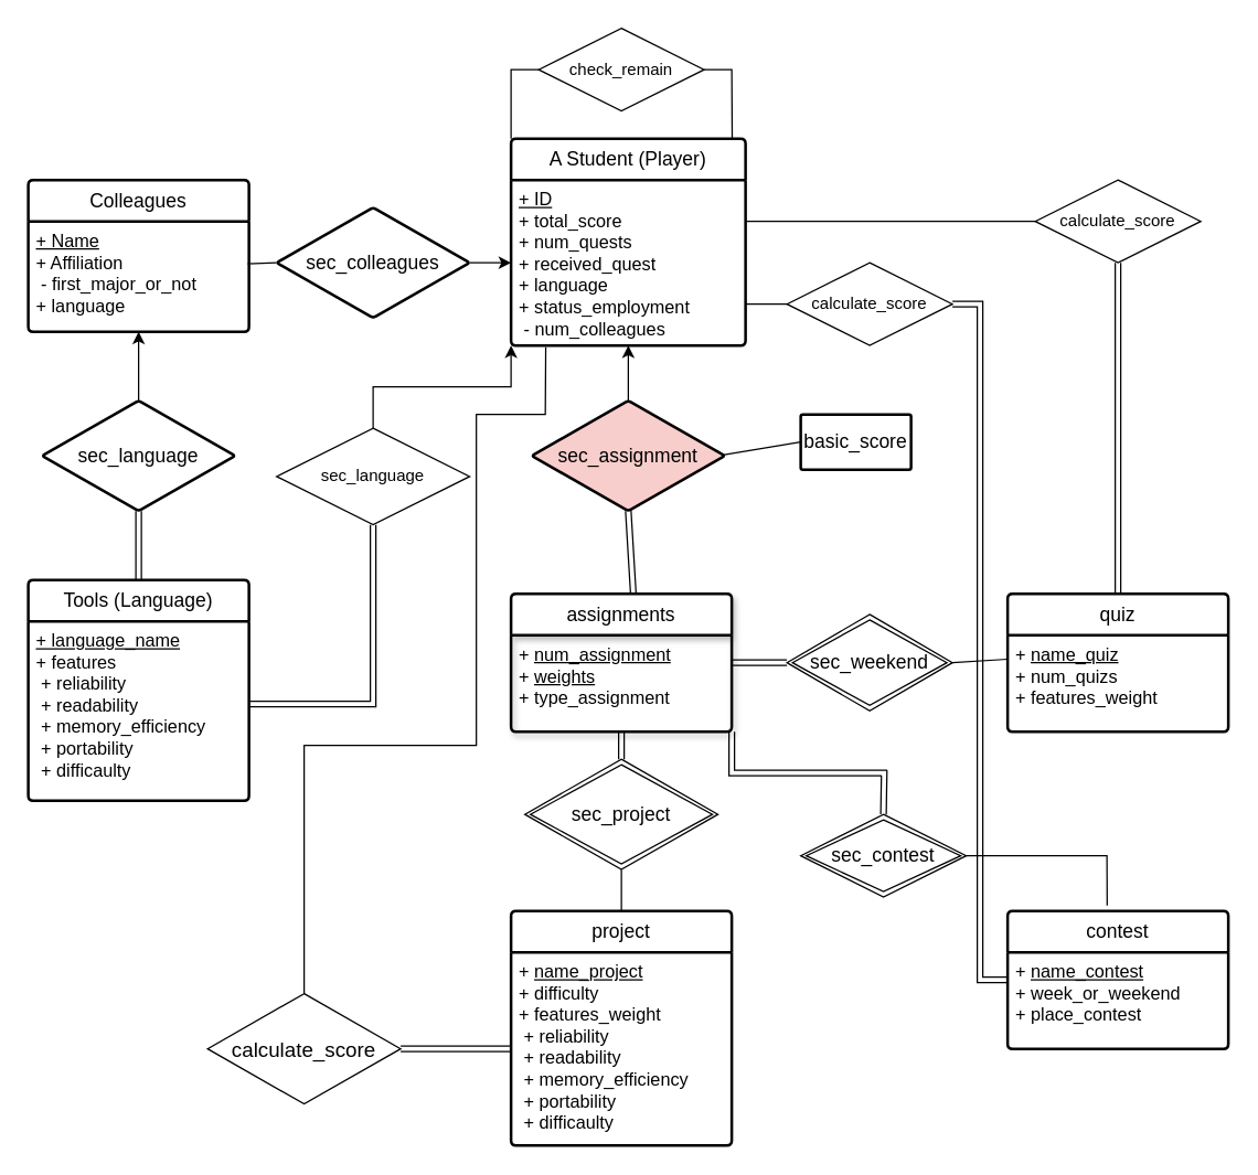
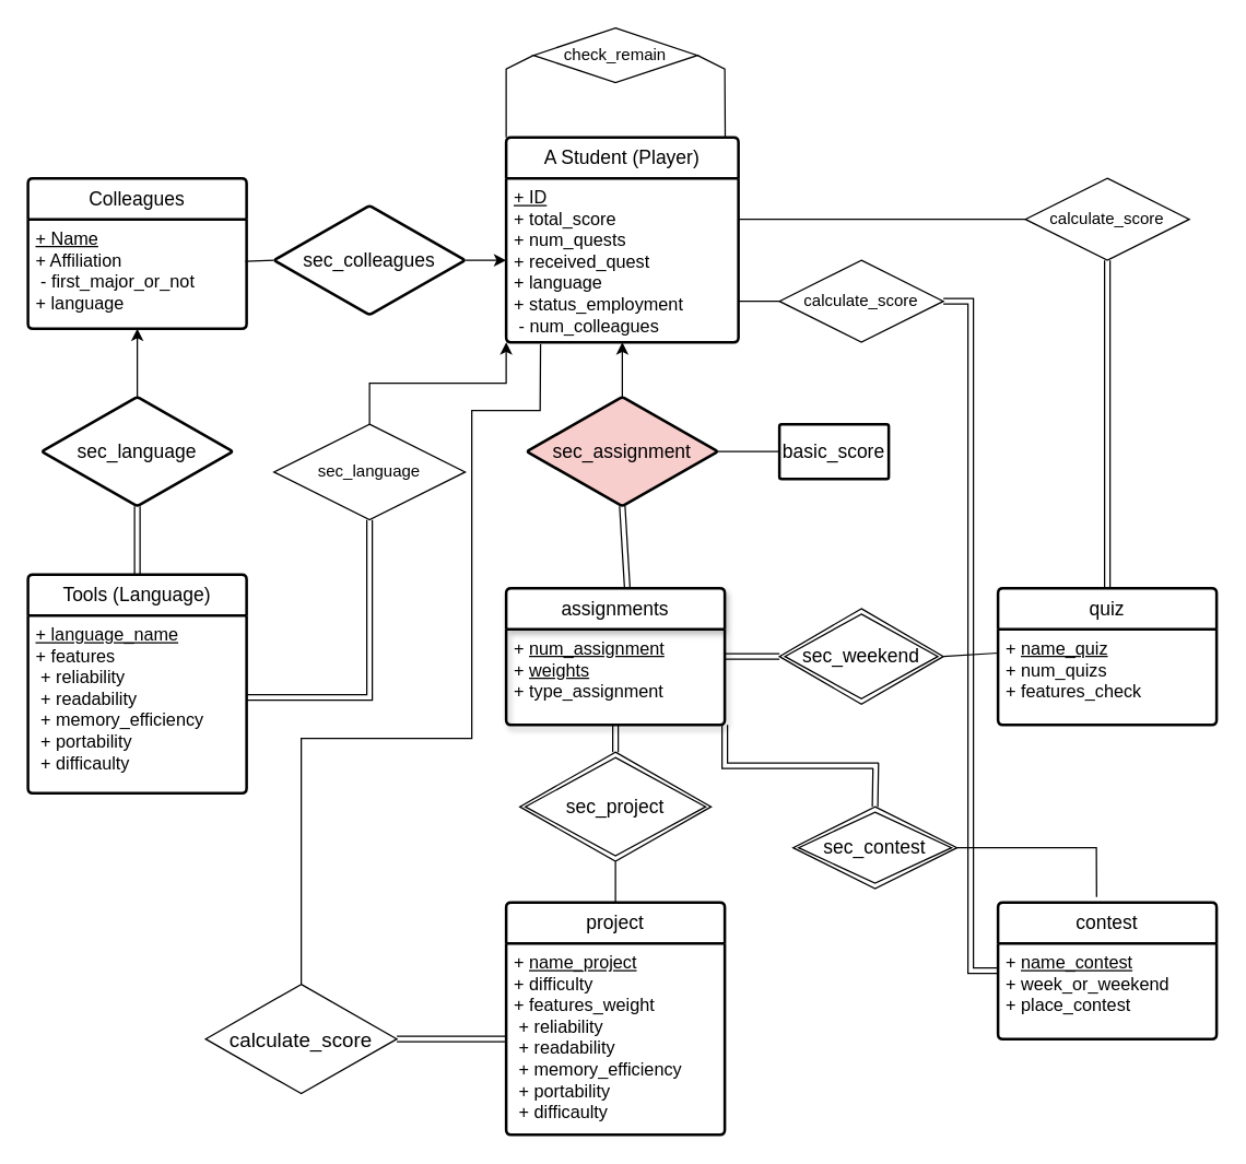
- <mxCell id="46" value="check_remain" style="shape=rhombus;perimeter=rhombusPerimeter;whiteSpace=wrap;html=1;align=center;" vertex="1" parent="1"><mxGeometry x="390" y="20" width="120" height="60" as="geometry" /></mxCell>
+ <mxCell id="46" value="check_remain" style="shape=rhombus;perimeter=rhombusPerimeter;whiteSpace=wrap;html=1;align=center;" vertex="1" parent="1"><mxGeometry x="390" y="20" width="120" height="40" as="geometry" /></mxCell>
- <mxCell id="26" value="basic_score" style="whiteSpace=wrap;html=1;fontSize=14;fontStyle=0;startSize=30;rounded=1;strokeWidth=2;shadow=0;dashed=0;arcSize=4;" vertex="1" parent="1"><mxGeometry x="580" y="300" width="80" height="40" as="geometry" /></mxCell>
+ <mxCell id="26" value="basic_score" style="whiteSpace=wrap;html=1;fontSize=14;fontStyle=0;startSize=30;rounded=1;strokeWidth=2;shadow=0;dashed=0;arcSize=4;" vertex="1" parent="1"><mxGeometry x="570" y="310" width="80" height="40" as="geometry" /></mxCell>
- <mxCell id="21" value="&lt;font style=&quot;font-size: 13px;&quot;&gt;+ &lt;u&gt;name_quiz&lt;/u&gt;&lt;br&gt;+ num_quizs&lt;br&gt;+ features_weight&lt;br&gt;&lt;/font&gt;" style="align=left;strokeColor=none;fillColor=none;spacingLeft=4;fontSize=12;verticalAlign=top;resizable=0;rotatable=0;part=1;html=1;" vertex="1" parent="20"><mxGeometry y="30" width="160" height="70" as="geometry" /></mxCell>
+ <mxCell id="21" value="&lt;font style=&quot;font-size: 13px;&quot;&gt;+ &lt;u&gt;name_quiz&lt;/u&gt;&lt;br&gt;+ num_quizs&lt;br&gt;+ features_check&lt;br&gt;&lt;/font&gt;" style="align=left;strokeColor=none;fillColor=none;spacingLeft=4;fontSize=12;verticalAlign=top;resizable=0;rotatable=0;part=1;html=1;" vertex="1" parent="20"><mxGeometry y="30" width="160" height="70" as="geometry" /></mxCell>
